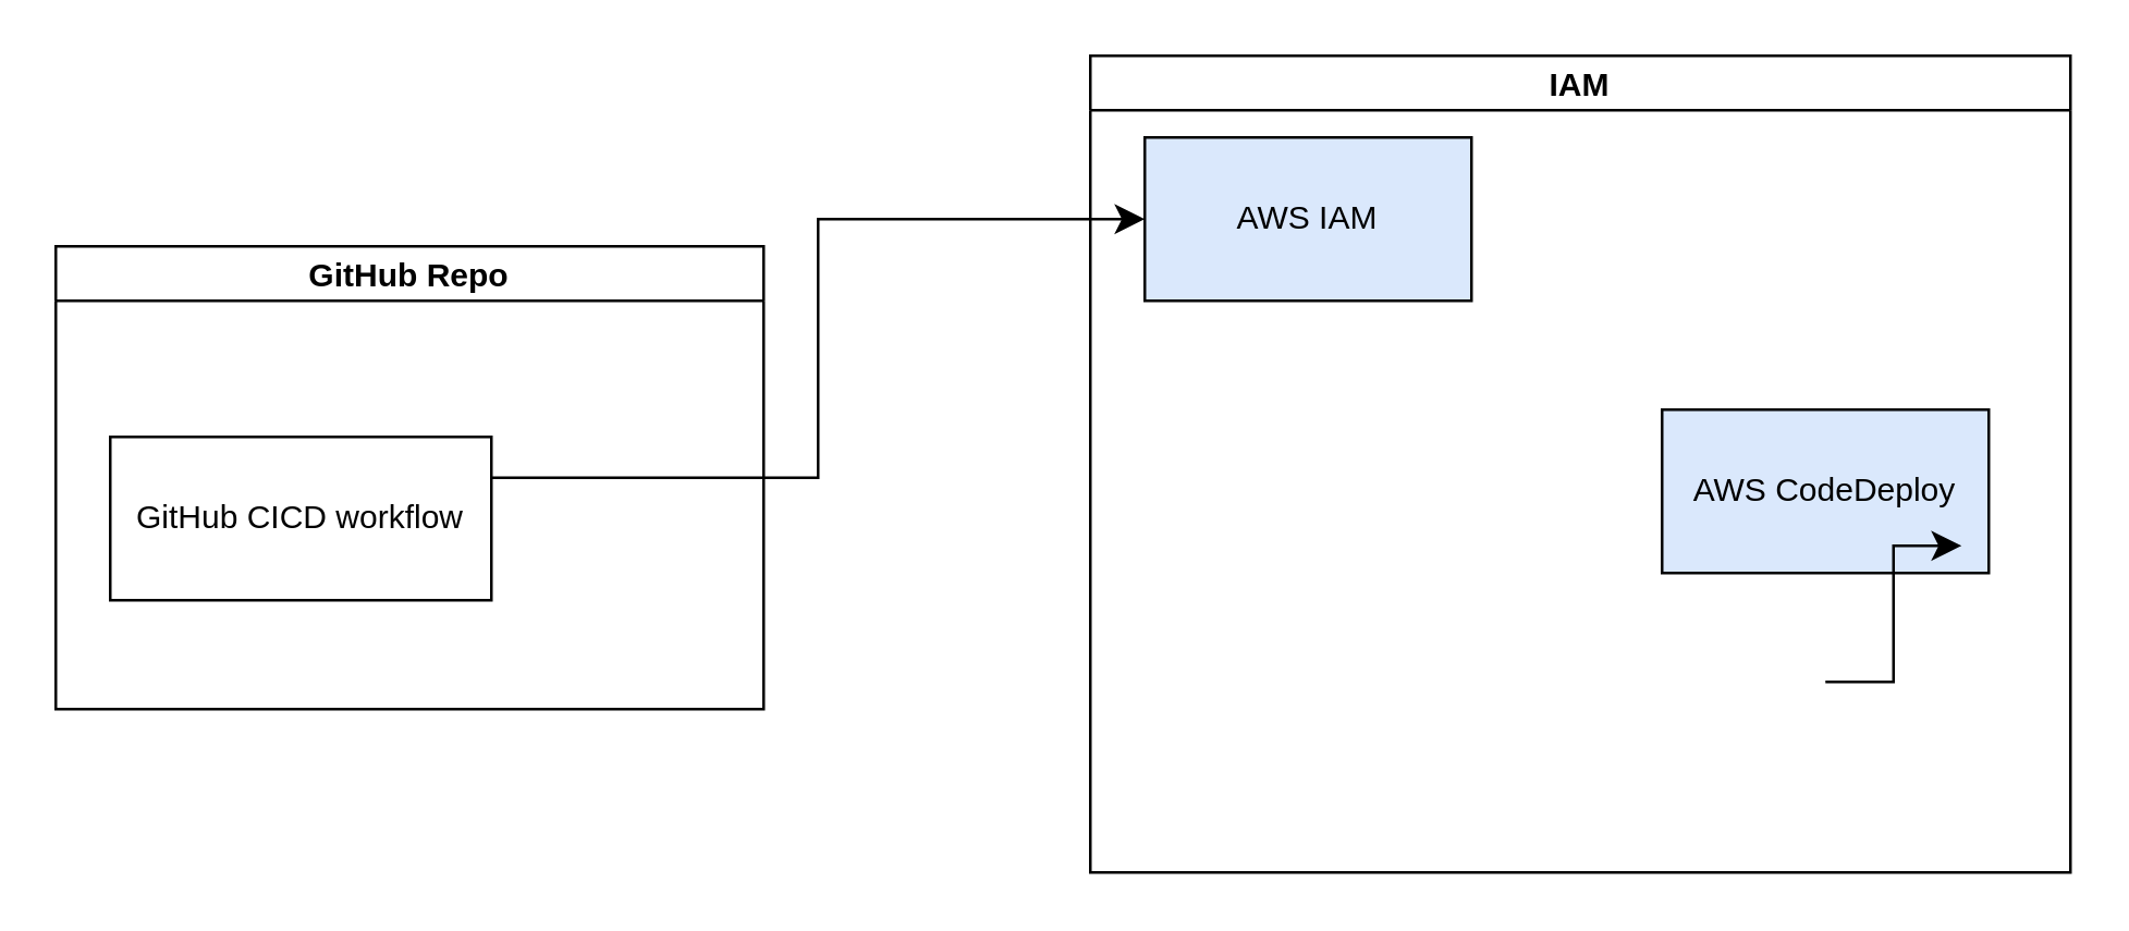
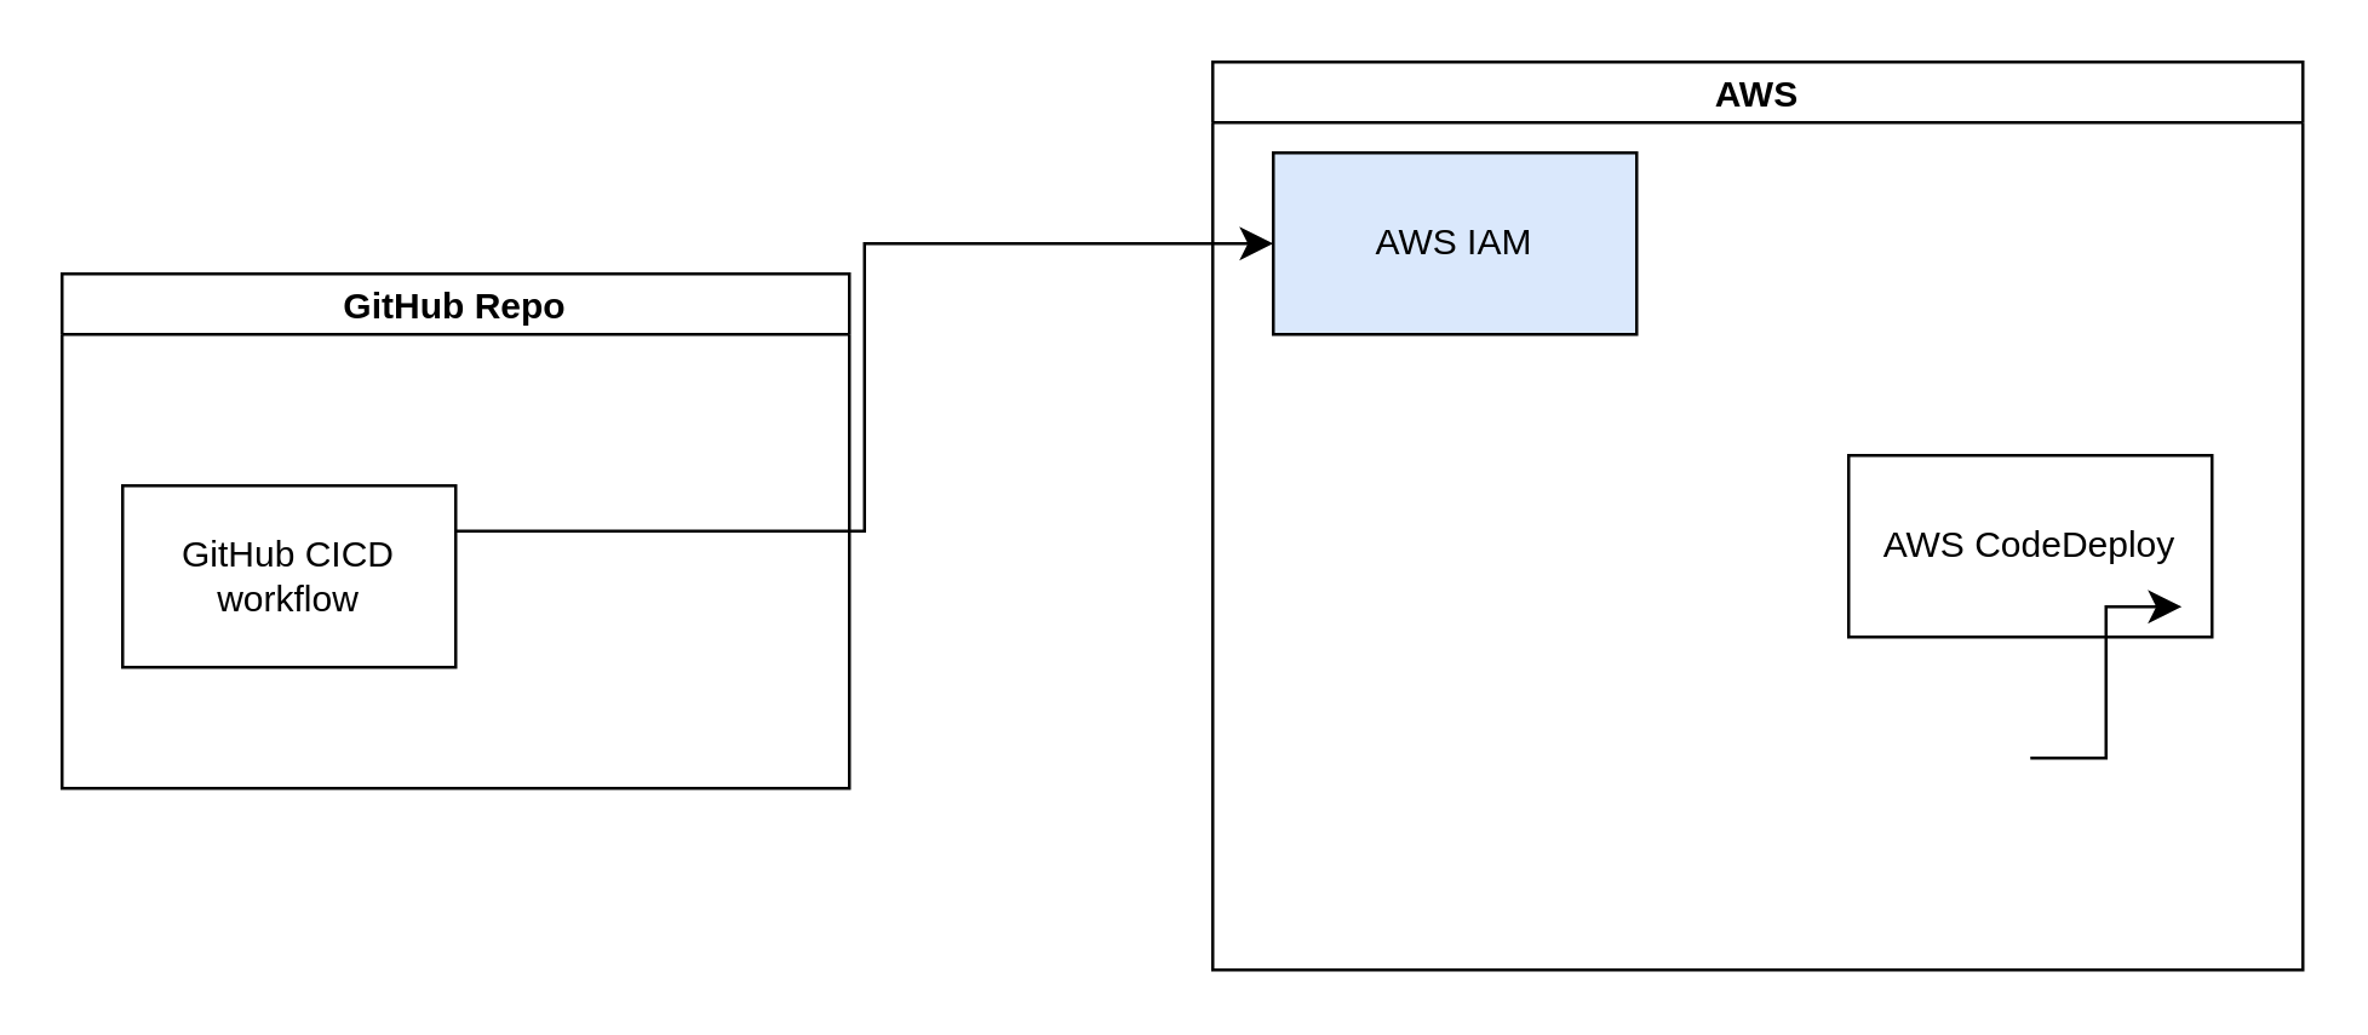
- <mxCell id="4" value="IAM" style="swimlane;startSize=20;horizontal=1;containerType=tree;newEdgeStyle={&quot;edgeStyle&quot;:&quot;elbowEdgeStyle&quot;,&quot;startArrow&quot;:&quot;none&quot;,&quot;endArrow&quot;:&quot;none&quot;};" vertex="1" parent="1"><mxGeometry x="400" y="20" width="360" height="300" as="geometry" /></mxCell>
+ <mxCell id="4" value="AWS" style="swimlane;startSize=20;horizontal=1;containerType=tree;newEdgeStyle={&quot;edgeStyle&quot;:&quot;elbowEdgeStyle&quot;,&quot;startArrow&quot;:&quot;none&quot;,&quot;endArrow&quot;:&quot;none&quot;};" vertex="1" parent="1"><mxGeometry x="400" y="20" width="360" height="300" as="geometry" /></mxCell>
- <mxCell id="6" value="AWS CodeDeploy" style="whiteSpace=wrap;html=1;align=center;treeFolding=1;treeMoving=1;newEdgeStyle={&quot;edgeStyle&quot;:&quot;elbowEdgeStyle&quot;,&quot;startArrow&quot;:&quot;none&quot;,&quot;endArrow&quot;:&quot;none&quot;};fillColor=#dae8fc;" vertex="1" parent="4"><mxGeometry x="210" y="130" width="120" height="60" as="geometry" /></mxCell>
+ <mxCell id="6" value="AWS CodeDeploy" style="whiteSpace=wrap;html=1;align=center;treeFolding=1;treeMoving=1;newEdgeStyle={&quot;edgeStyle&quot;:&quot;elbowEdgeStyle&quot;,&quot;startArrow&quot;:&quot;none&quot;,&quot;endArrow&quot;:&quot;none&quot;};" vertex="1" parent="4"><mxGeometry x="210" y="130" width="120" height="60" as="geometry" /></mxCell>
- <mxCell id="3" value="GitHub CICD workflow" style="whiteSpace=wrap;html=1;align=center;treeFolding=1;treeMoving=1;newEdgeStyle={&quot;edgeStyle&quot;:&quot;elbowEdgeStyle&quot;,&quot;startArrow&quot;:&quot;none&quot;,&quot;endArrow&quot;:&quot;none&quot;};" vertex="1" parent="2"><mxGeometry x="20" y="70" width="140" height="60" as="geometry" /></mxCell>
+ <mxCell id="3" value="GitHub CICD workflow" style="whiteSpace=wrap;html=1;align=center;treeFolding=1;treeMoving=1;newEdgeStyle={&quot;edgeStyle&quot;:&quot;elbowEdgeStyle&quot;,&quot;startArrow&quot;:&quot;none&quot;,&quot;endArrow&quot;:&quot;none&quot;};" vertex="1" parent="2"><mxGeometry x="20" y="70" width="110" height="60" as="geometry" /></mxCell>
